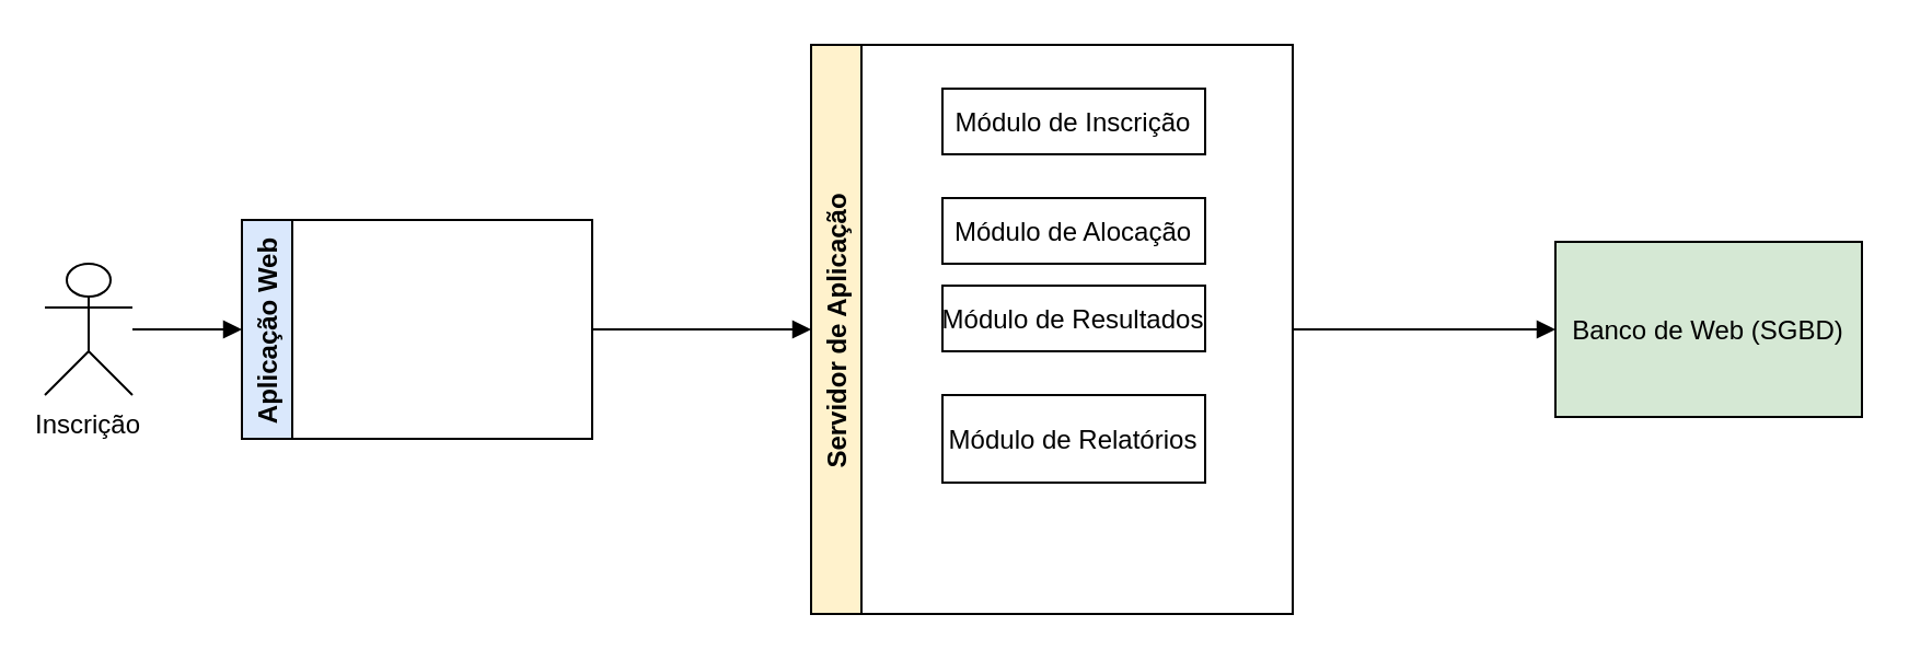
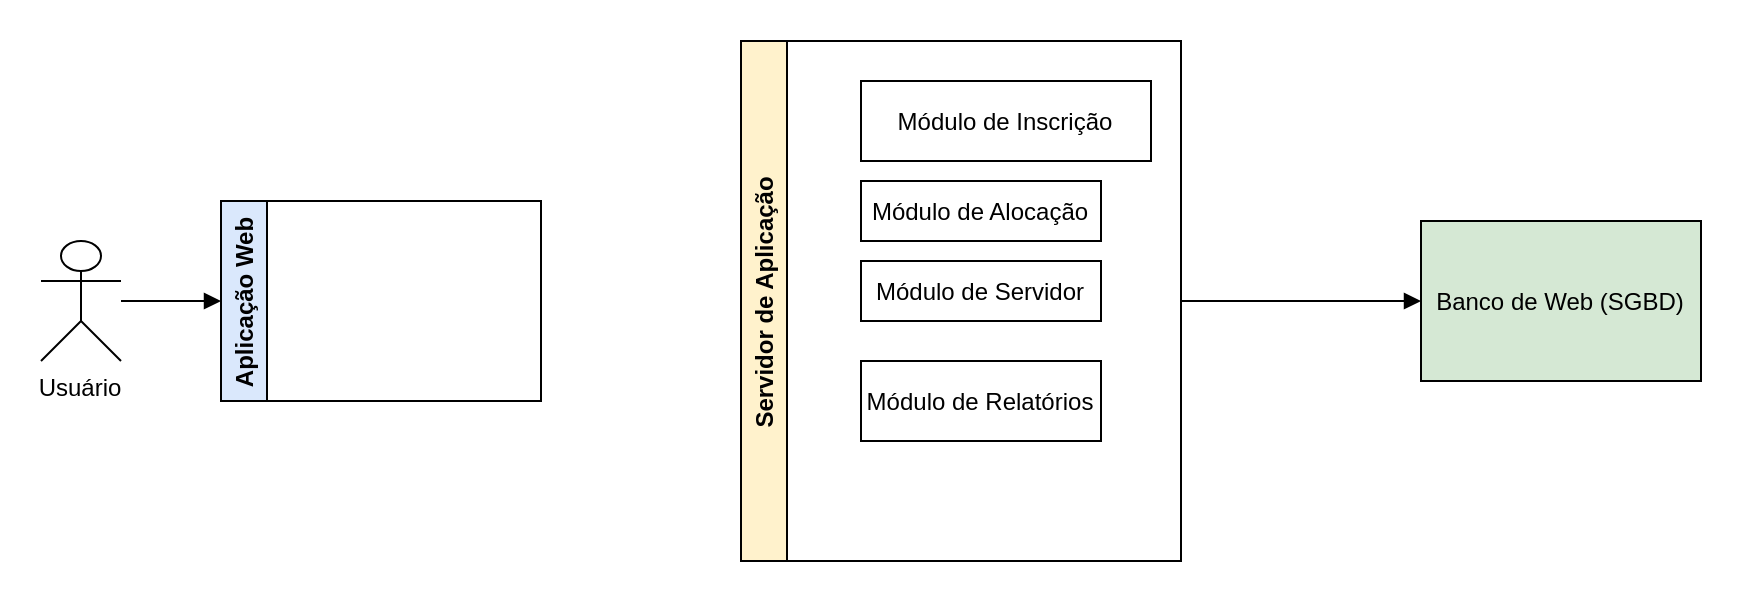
- <mxCell id="5" value="Módulo de Inscrição" style="component" parent="4" vertex="1"><mxGeometry x="60" y="20" width="120" height="30" as="geometry" /></mxCell>
+ <mxCell id="5" value="Módulo de Inscrição" style="component" parent="4" vertex="1"><mxGeometry x="60" y="20" width="145" height="40" as="geometry" /></mxCell>
- <mxCell id="7" value="Módulo de Resultados" style="component" parent="4" vertex="1"><mxGeometry x="60" y="110" width="120" height="30" as="geometry" /></mxCell>
+ <mxCell id="7" value="Módulo de Servidor" style="component" parent="4" vertex="1"><mxGeometry x="60" y="110" width="120" height="30" as="geometry" /></mxCell>
- <mxCell id="11" style="endArrow=block;" parent="1" target="4" source="3" edge="1"><mxGeometry relative="1" as="geometry" /></mxCell>
- <mxCell id="2" value="Inscrição" style="shape=umlActor;verticalLabelPosition=bottom;verticalAlign=top;" parent="1" vertex="1"><mxGeometry x="20" y="120" width="40" height="60" as="geometry" /></mxCell>
+ <mxCell id="2" value="Usuário" style="shape=umlActor;verticalLabelPosition=bottom;verticalAlign=top;" parent="1" vertex="1"><mxGeometry x="20" y="120" width="40" height="60" as="geometry" /></mxCell>
